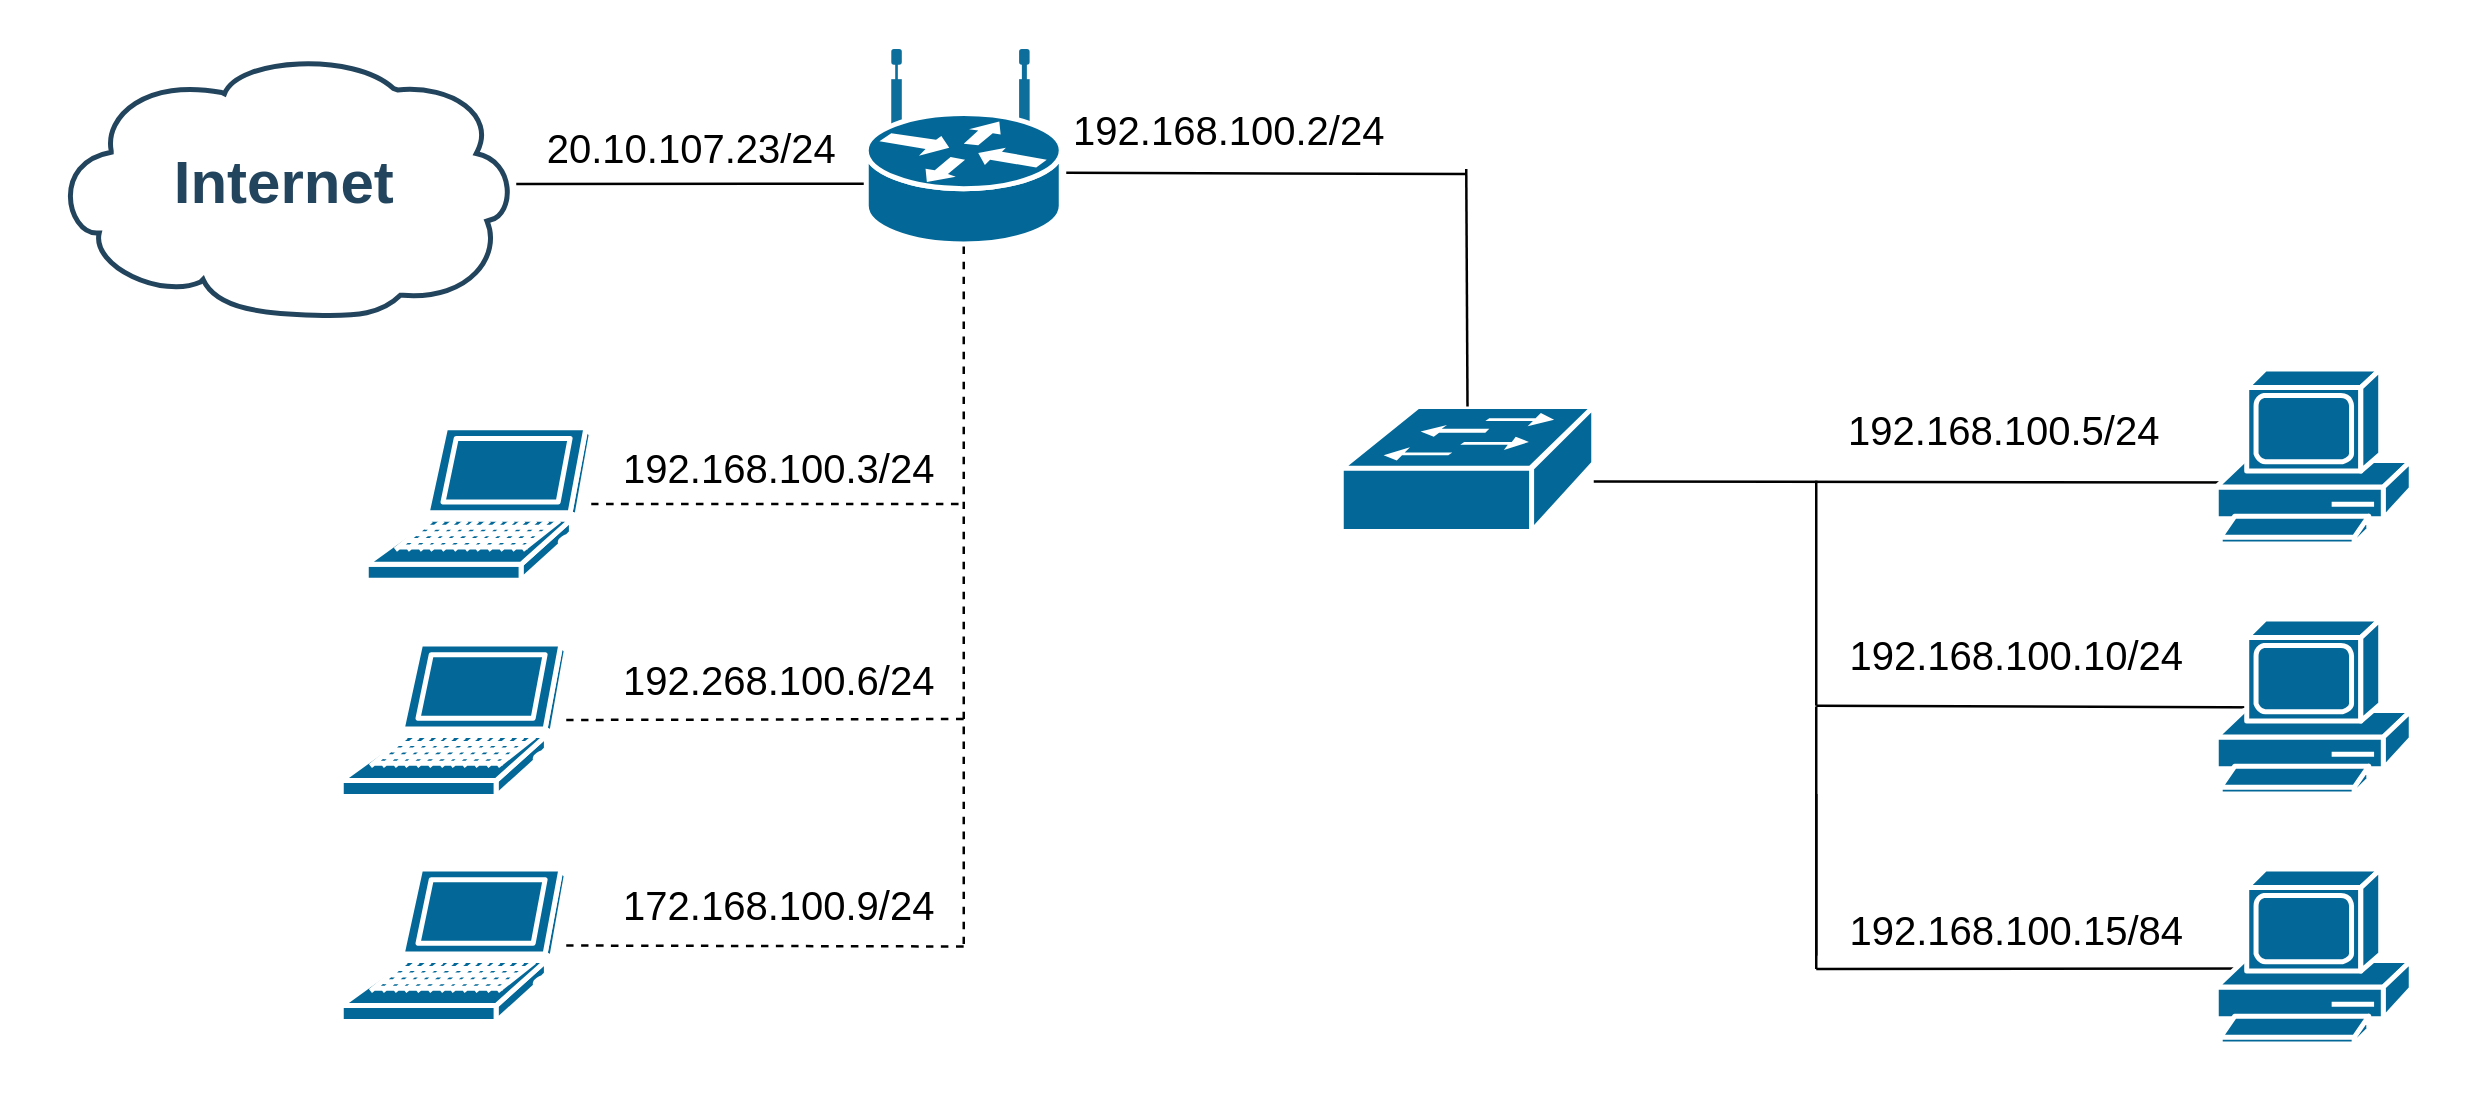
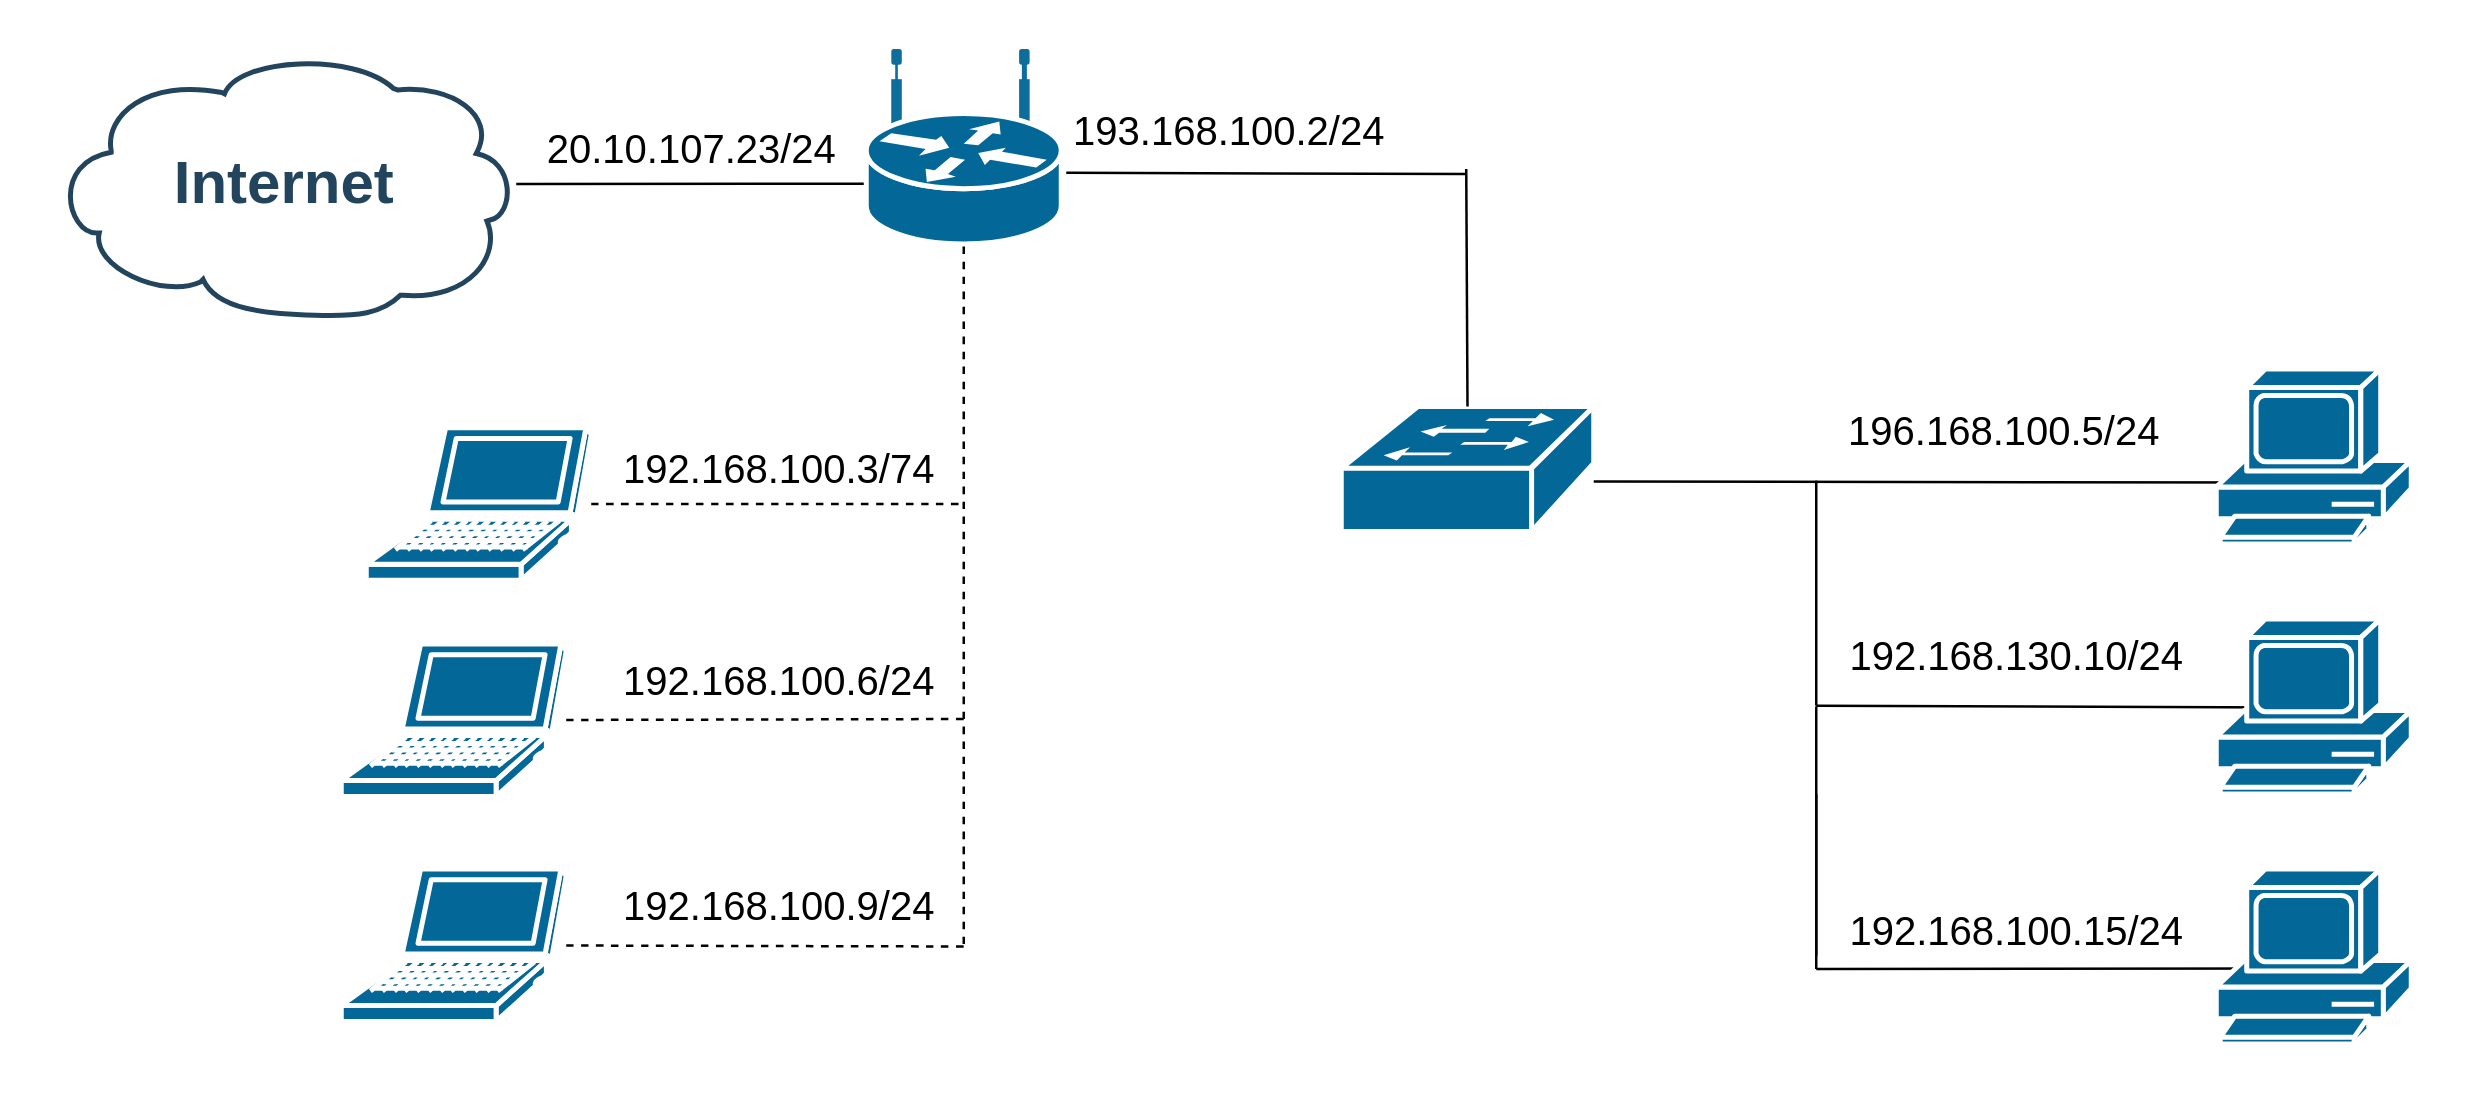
- <mxCell id="17" value="192.168.100.2/24" style="text;html=1;align=center;verticalAlign=middle;resizable=0;points=[];autosize=1;strokeColor=none;fillColor=none;fontSize=16;" parent="1" vertex="1"><mxGeometry x="416" y="37" width="150" height="30" as="geometry" /></mxCell>
+ <mxCell id="17" value="193.168.100.2/24" style="text;html=1;align=center;verticalAlign=middle;resizable=0;points=[];autosize=1;strokeColor=none;fillColor=none;fontSize=16;" parent="1" vertex="1"><mxGeometry x="416" y="37" width="150" height="30" as="geometry" /></mxCell>
- <mxCell id="18" value="192.168.100.5/24" style="text;html=1;align=center;verticalAlign=middle;resizable=0;points=[];autosize=1;strokeColor=none;fillColor=none;fontSize=16;" parent="1" vertex="1"><mxGeometry x="726" y="157" width="150" height="30" as="geometry" /></mxCell>
+ <mxCell id="18" value="196.168.100.5/24" style="text;html=1;align=center;verticalAlign=middle;resizable=0;points=[];autosize=1;strokeColor=none;fillColor=none;fontSize=16;" parent="1" vertex="1"><mxGeometry x="726" y="157" width="150" height="30" as="geometry" /></mxCell>
- <mxCell id="27" value="192.168.100.3/24" style="text;html=1;align=center;verticalAlign=middle;resizable=0;points=[];autosize=1;strokeColor=none;fillColor=none;fontSize=16;" parent="1" vertex="1"><mxGeometry x="236" y="172" width="150" height="30" as="geometry" /></mxCell>
+ <mxCell id="27" value="192.168.100.3/74" style="text;html=1;align=center;verticalAlign=middle;resizable=0;points=[];autosize=1;strokeColor=none;fillColor=none;fontSize=16;" parent="1" vertex="1"><mxGeometry x="236" y="172" width="150" height="30" as="geometry" /></mxCell>
- <mxCell id="19" value="192.168.100.10/24" style="text;html=1;align=center;verticalAlign=middle;resizable=0;points=[];autosize=1;strokeColor=none;fillColor=none;fontSize=16;" parent="1" vertex="1"><mxGeometry x="726" y="247" width="160" height="30" as="geometry" /></mxCell>
+ <mxCell id="19" value="192.168.130.10/24" style="text;html=1;align=center;verticalAlign=middle;resizable=0;points=[];autosize=1;strokeColor=none;fillColor=none;fontSize=16;" parent="1" vertex="1"><mxGeometry x="726" y="247" width="160" height="30" as="geometry" /></mxCell>
- <mxCell id="28" value="192.268.100.6/24" style="text;html=1;align=center;verticalAlign=middle;resizable=0;points=[];autosize=1;strokeColor=none;fillColor=none;fontSize=16;" parent="1" vertex="1"><mxGeometry x="236" y="257" width="150" height="30" as="geometry" /></mxCell>
+ <mxCell id="28" value="192.168.100.6/24" style="text;html=1;align=center;verticalAlign=middle;resizable=0;points=[];autosize=1;strokeColor=none;fillColor=none;fontSize=16;" parent="1" vertex="1"><mxGeometry x="236" y="257" width="150" height="30" as="geometry" /></mxCell>
- <mxCell id="29" value="172.168.100.9/24" style="text;html=1;align=center;verticalAlign=middle;resizable=0;points=[];autosize=1;strokeColor=none;fillColor=none;fontSize=16;" parent="1" vertex="1"><mxGeometry x="236" y="347" width="150" height="30" as="geometry" /></mxCell>
+ <mxCell id="29" value="192.168.100.9/24" style="text;html=1;align=center;verticalAlign=middle;resizable=0;points=[];autosize=1;strokeColor=none;fillColor=none;fontSize=16;" parent="1" vertex="1"><mxGeometry x="236" y="347" width="150" height="30" as="geometry" /></mxCell>
- <mxCell id="20" value="192.168.100.15/84" style="text;html=1;align=center;verticalAlign=middle;resizable=0;points=[];autosize=1;strokeColor=none;fillColor=none;fontSize=16;" parent="1" vertex="1"><mxGeometry x="726" y="357" width="160" height="30" as="geometry" /></mxCell>
+ <mxCell id="20" value="192.168.100.15/24" style="text;html=1;align=center;verticalAlign=middle;resizable=0;points=[];autosize=1;strokeColor=none;fillColor=none;fontSize=16;" parent="1" vertex="1"><mxGeometry x="726" y="357" width="160" height="30" as="geometry" /></mxCell>
